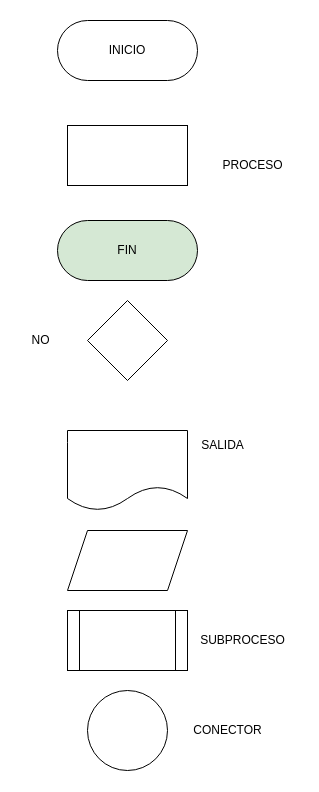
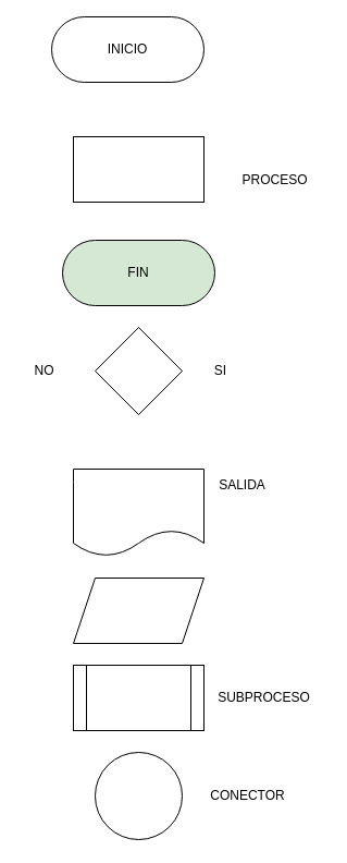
- <mxCell id="2" value="INICIO" style="rounded=1;whiteSpace=wrap;html=1;arcSize=50;" vertex="1" parent="1"><mxGeometry x="57" y="20" width="140" height="60" as="geometry" /></mxCell>
+ <mxCell id="2" value="INICIO" style="rounded=1;whiteSpace=wrap;html=1;arcSize=50;" vertex="1" parent="1"><mxGeometry x="47" y="15" width="140" height="60" as="geometry" /></mxCell>
+ <mxCell id="8" value="SI" style="text;html=1;align=center;verticalAlign=middle;resizable=0;points=[];autosize=1;strokeColor=none;fillColor=none;" vertex="1" parent="1"><mxGeometry x="187" y="325" width="30" height="30" as="geometry" /></mxCell>
